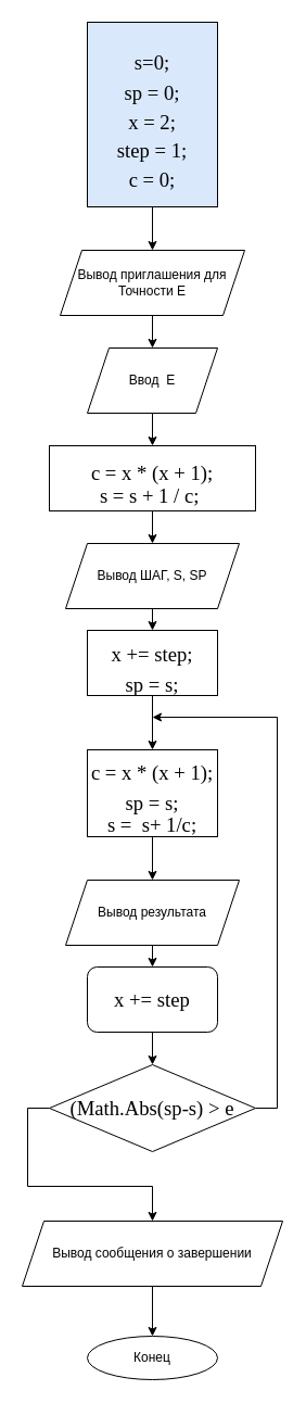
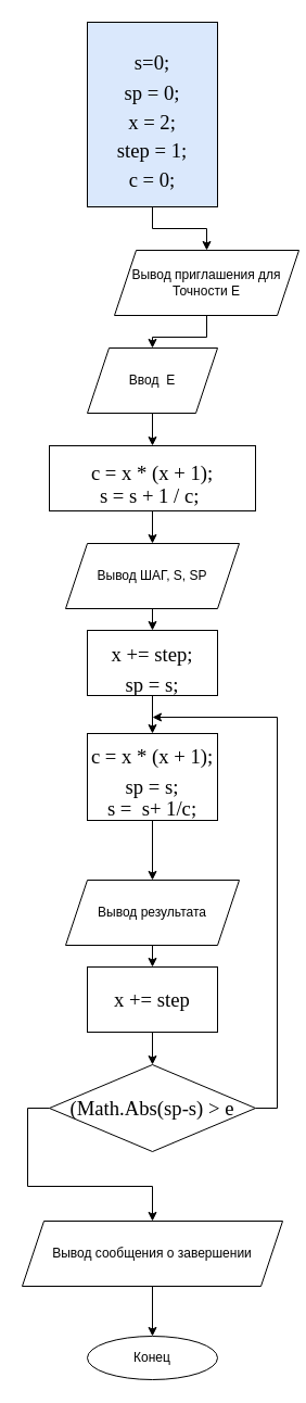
- <mxCell id="5" value="Вывод приглашения для Точности Е" style="shape=parallelogram;perimeter=parallelogramPerimeter;whiteSpace=wrap;html=1;fixedSize=1;" parent="1" vertex="1"><mxGeometry x="55" y="230" width="170" height="60" as="geometry" /></mxCell>
+ <mxCell id="5" value="Вывод приглашения для Точности Е" style="shape=parallelogram;perimeter=parallelogramPerimeter;whiteSpace=wrap;html=1;fixedSize=1;" parent="1" vertex="1"><mxGeometry x="105" y="230" width="170" height="60" as="geometry" /></mxCell>
- <mxCell id="22" value="&lt;p class=&quot;MsoNormal&quot; style=&quot;margin-bottom: 0cm ; margin-bottom: 0.0pt ; line-height: 107%&quot;&gt;&lt;span style=&quot;font-size: 14pt ; line-height: 107% ; font-family: &amp;#34;times new roman&amp;#34; , serif&quot;&gt;c = x * (x + 1);&lt;/span&gt;&lt;/p&gt;&lt;p class=&quot;MsoNormal&quot; style=&quot;margin-bottom: 0cm ; margin-bottom: 0.0pt ; line-height: 107%&quot;&gt;&lt;span style=&quot;font-family: &amp;#34;times new roman&amp;#34; , serif ; font-size: 14pt&quot;&gt;sp = s;&lt;/span&gt;&lt;/p&gt;&lt;span style=&quot;font-size: 14pt ; line-height: 115% ; font-family: &amp;#34;times new roman&amp;#34; , serif&quot;&gt;s =&amp;nbsp; s+ 1/c;&lt;/span&gt;" style="rounded=0;whiteSpace=wrap;html=1;" vertex="1" parent="1"><mxGeometry x="80" y="690" width="120" height="80" as="geometry" /></mxCell>
+ <mxCell id="22" value="&lt;p class=&quot;MsoNormal&quot; style=&quot;margin-bottom: 0cm ; margin-bottom: 0.0pt ; line-height: 107%&quot;&gt;&lt;span style=&quot;font-size: 14pt ; line-height: 107% ; font-family: &amp;#34;times new roman&amp;#34; , serif&quot;&gt;c = x * (x + 1);&lt;/span&gt;&lt;/p&gt;&lt;p class=&quot;MsoNormal&quot; style=&quot;margin-bottom: 0cm ; margin-bottom: 0.0pt ; line-height: 107%&quot;&gt;&lt;span style=&quot;font-family: &amp;#34;times new roman&amp;#34; , serif ; font-size: 14pt&quot;&gt;sp = s;&lt;/span&gt;&lt;/p&gt;&lt;span style=&quot;font-size: 14pt ; line-height: 115% ; font-family: &amp;#34;times new roman&amp;#34; , serif&quot;&gt;s =&amp;nbsp; s+ 1/c;&lt;/span&gt;" style="rounded=0;whiteSpace=wrap;html=1;" vertex="1" parent="1"><mxGeometry x="80" y="675" width="120" height="80" as="geometry" /></mxCell>
- <mxCell id="11" value="&lt;span style=&quot;font-size: 14pt ; line-height: 115% ; font-family: &amp;#34;times new roman&amp;#34; , serif&quot;&gt;x += step&lt;/span&gt;" style="whiteSpace=wrap;html=1;rounded=1;" parent="1" vertex="1"><mxGeometry x="80" y="890" width="120" height="60" as="geometry" /></mxCell>
+ <mxCell id="11" value="&lt;span style=&quot;font-size: 14pt ; line-height: 115% ; font-family: &amp;#34;times new roman&amp;#34; , serif&quot;&gt;x += step&lt;/span&gt;" style="rounded=0;whiteSpace=wrap;html=1;" parent="1" vertex="1"><mxGeometry x="80" y="890" width="120" height="60" as="geometry" /></mxCell>
